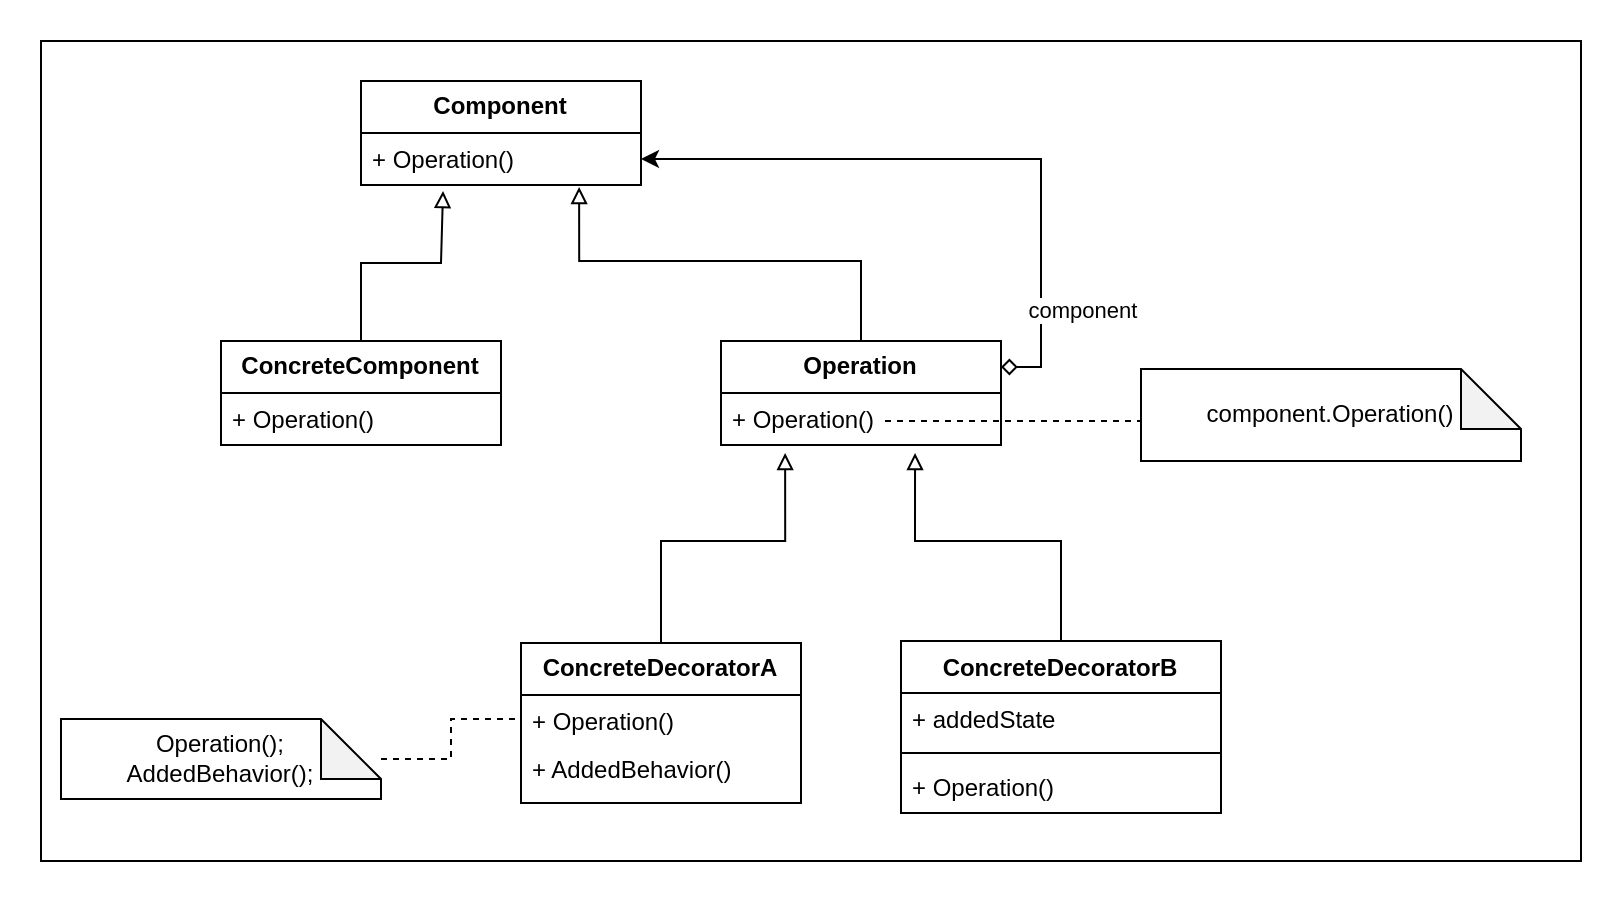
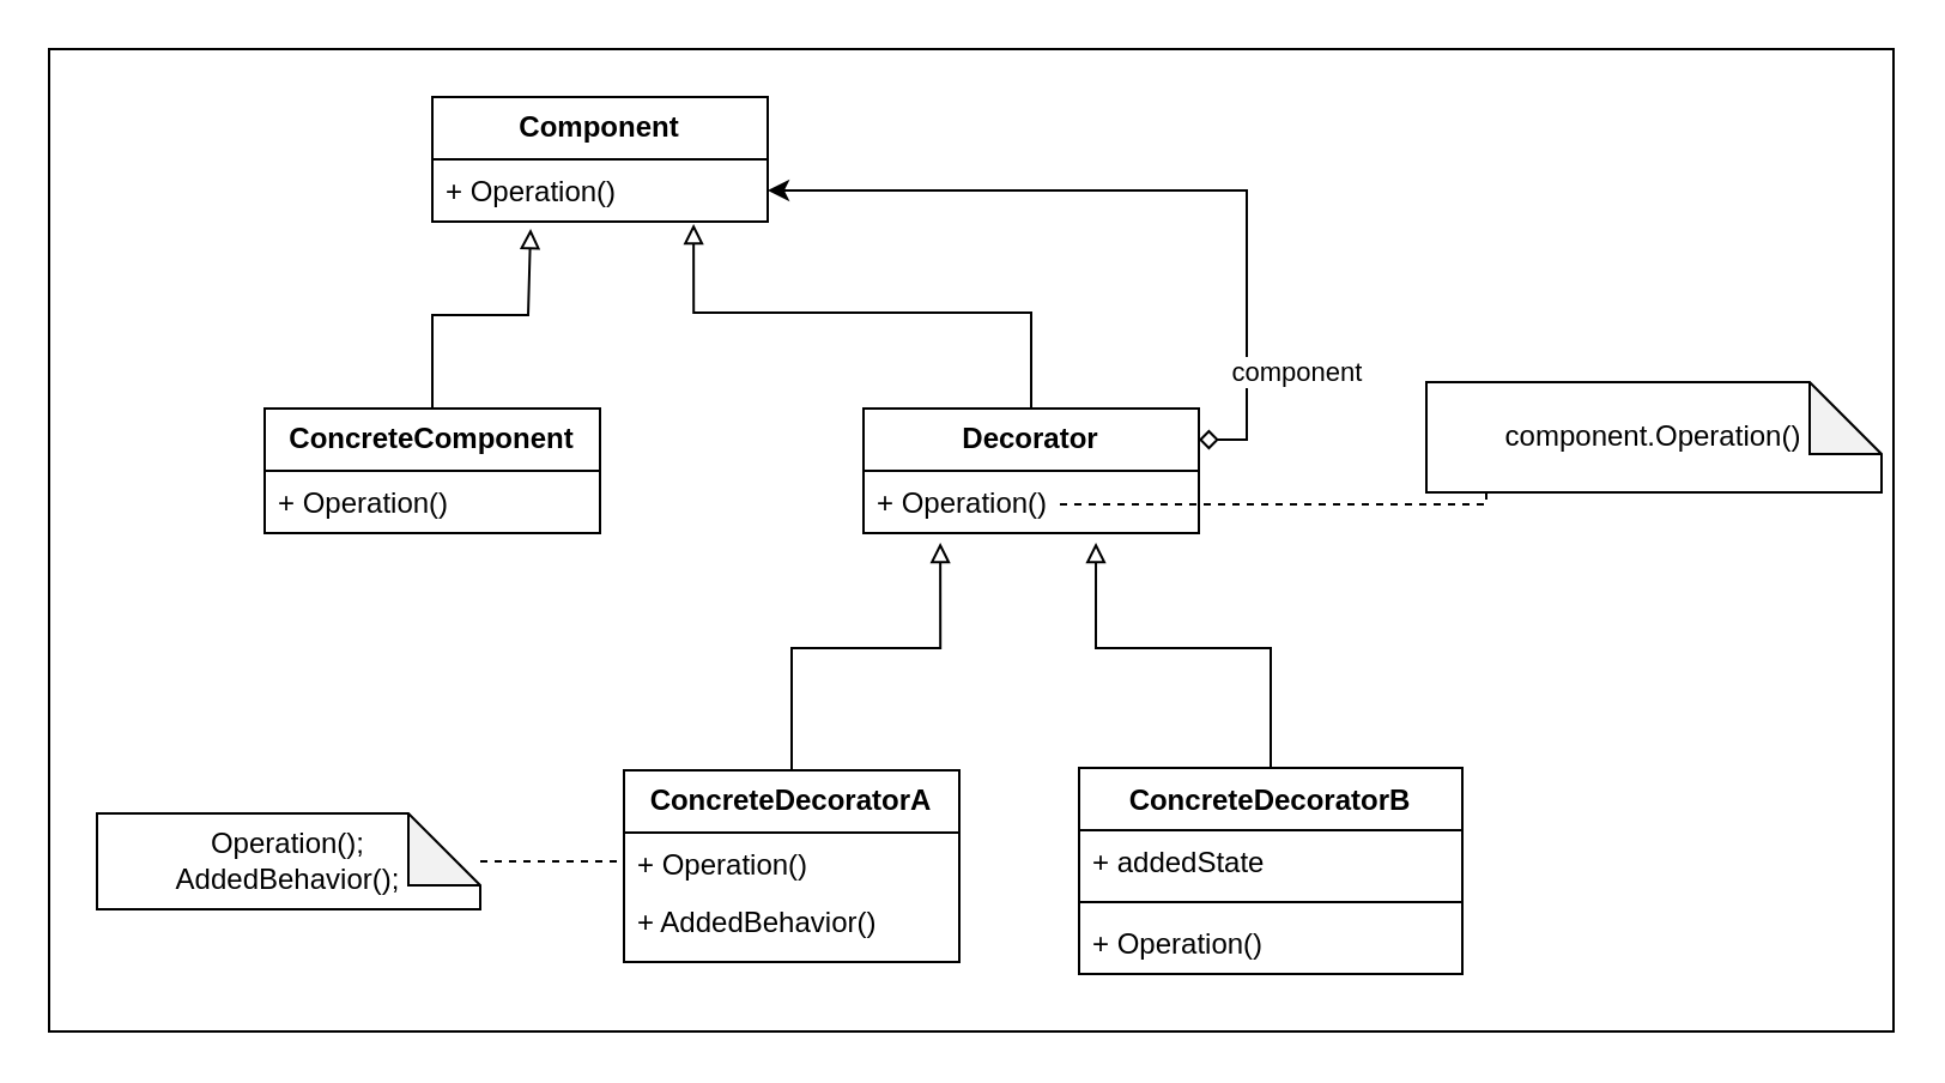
- <mxCell id="9" value="&lt;b&gt;Operation&lt;/b&gt;" style="swimlane;fontStyle=0;childLayout=stackLayout;horizontal=1;startSize=26;fillColor=none;horizontalStack=0;resizeParent=1;resizeParentMax=0;resizeLast=0;collapsible=1;marginBottom=0;whiteSpace=wrap;html=1;" vertex="1" parent="1"><mxGeometry x="360" y="170" width="140" height="52" as="geometry" /></mxCell>
+ <mxCell id="9" value="&lt;b&gt;Decorator&lt;/b&gt;" style="swimlane;fontStyle=0;childLayout=stackLayout;horizontal=1;startSize=26;fillColor=none;horizontalStack=0;resizeParent=1;resizeParentMax=0;resizeLast=0;collapsible=1;marginBottom=0;whiteSpace=wrap;html=1;" vertex="1" parent="1"><mxGeometry x="360" y="170" width="140" height="52" as="geometry" /></mxCell>
- <mxCell id="23" value="component.Operation()" style="shape=note;whiteSpace=wrap;html=1;backgroundOutline=1;darkOpacity=0.05;" vertex="1" parent="1"><mxGeometry x="570" y="184" width="190" height="46" as="geometry" /></mxCell>
+ <mxCell id="23" value="component.Operation()" style="shape=note;whiteSpace=wrap;html=1;backgroundOutline=1;darkOpacity=0.05;" vertex="1" parent="1"><mxGeometry x="595" y="159" width="190" height="46" as="geometry" /></mxCell>
- <mxCell id="25" value="Operation();&lt;br&gt;AddedBehavior();" style="shape=note;whiteSpace=wrap;html=1;backgroundOutline=1;darkOpacity=0.05;" vertex="1" parent="1"><mxGeometry x="30" y="359" width="160" height="40" as="geometry" /></mxCell>
+ <mxCell id="25" value="Operation();&lt;br&gt;AddedBehavior();" style="shape=note;whiteSpace=wrap;html=1;backgroundOutline=1;darkOpacity=0.05;" vertex="1" parent="1"><mxGeometry x="40" y="339" width="160" height="40" as="geometry" /></mxCell>
